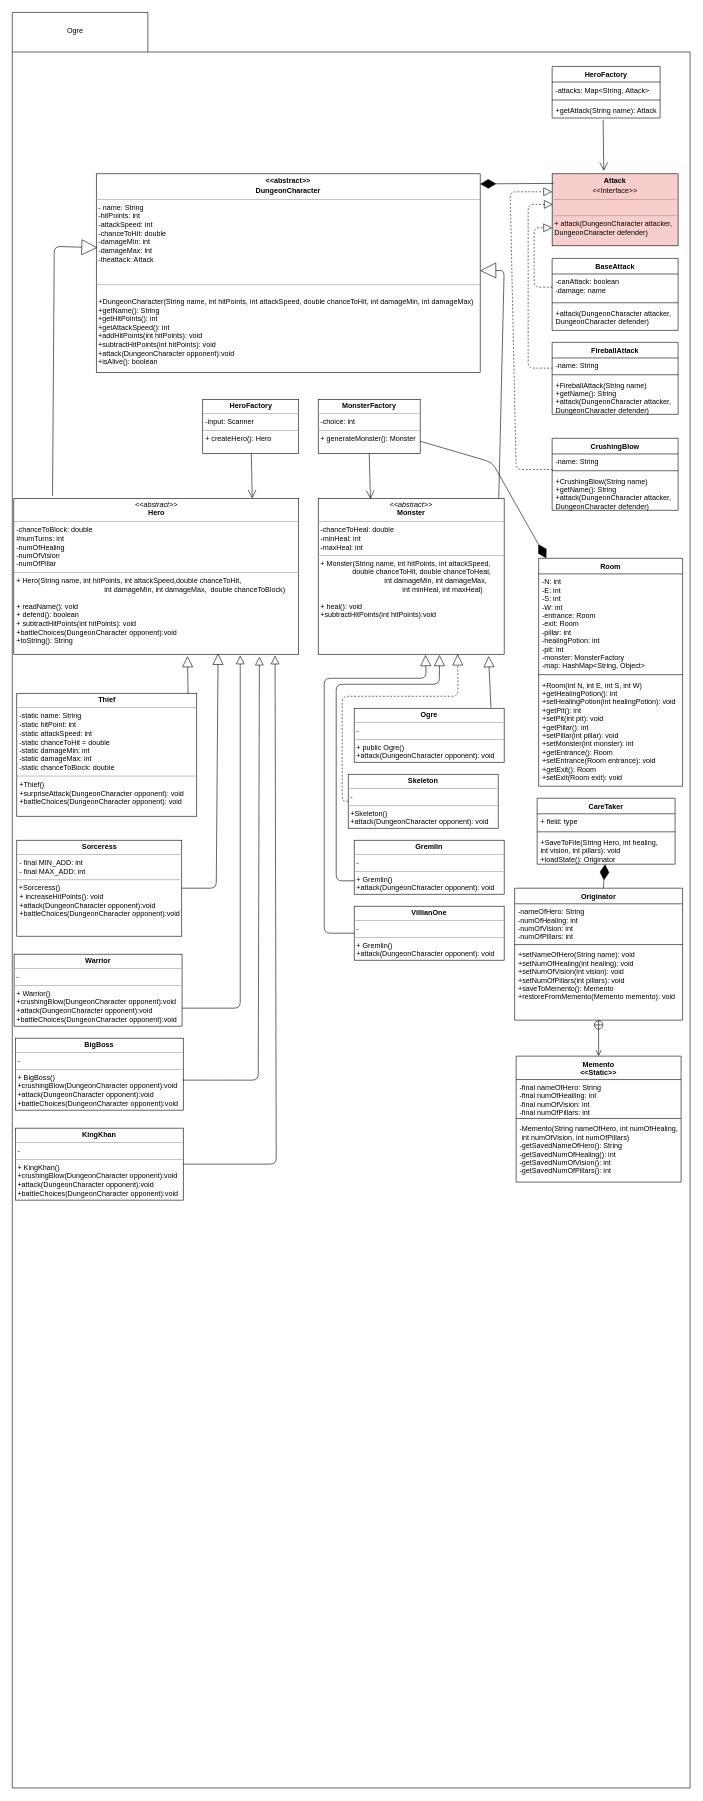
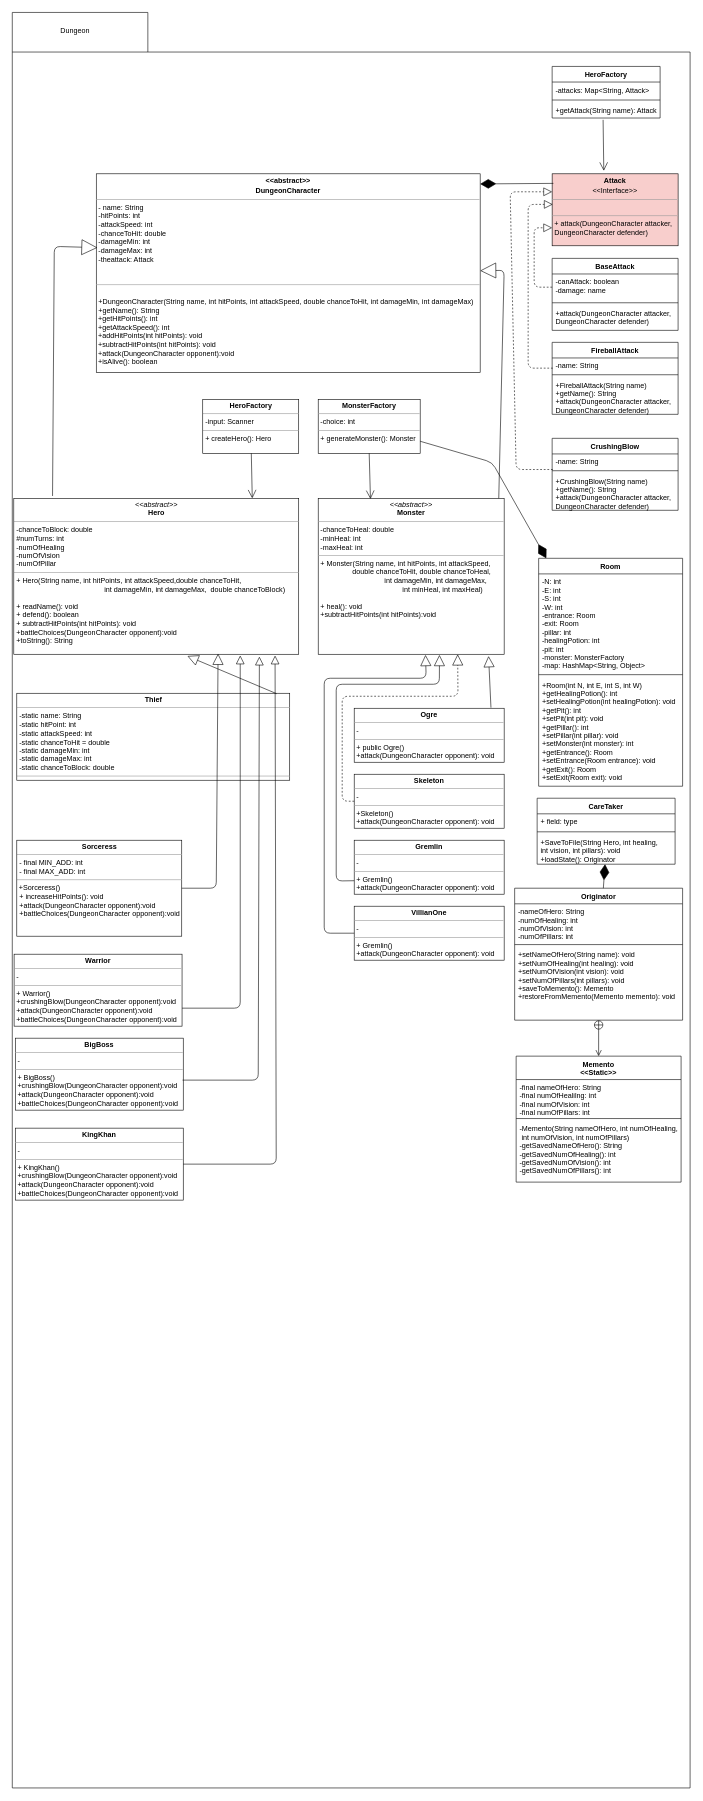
- <mxCell id="4" value="Ogre" style="text;html=1;strokeColor=none;fillColor=none;align=center;verticalAlign=middle;whiteSpace=wrap;rounded=0;" parent="1" vertex="1"><mxGeometry x="90" y="40" width="70" height="20" as="geometry" /></mxCell>
+ <mxCell id="4" value="Dungeon" style="text;html=1;strokeColor=none;fillColor=none;align=center;verticalAlign=middle;whiteSpace=wrap;rounded=0;" parent="1" vertex="1"><mxGeometry x="90" y="40" width="70" height="20" as="geometry" /></mxCell>
- <mxCell id="11" value="&lt;p style=&quot;margin: 0px ; margin-top: 4px ; text-align: center&quot;&gt;&lt;b&gt;Thief&lt;/b&gt;&lt;br&gt;&lt;/p&gt;&lt;hr size=&quot;1&quot;&gt;&lt;p style=&quot;margin: 0px ; margin-left: 4px&quot;&gt;-static name: String&lt;/p&gt;&lt;p style=&quot;margin: 0px ; margin-left: 4px&quot;&gt;-static hitPoint: int&lt;/p&gt;&lt;p style=&quot;margin: 0px ; margin-left: 4px&quot;&gt;-static attackSpeed: int&lt;/p&gt;&lt;p style=&quot;margin: 0px ; margin-left: 4px&quot;&gt;-static chanceToHit = double&lt;/p&gt;&lt;p style=&quot;margin: 0px ; margin-left: 4px&quot;&gt;-static damageMin: int&lt;/p&gt;&lt;p style=&quot;margin: 0px ; margin-left: 4px&quot;&gt;-static damageMax: int&lt;/p&gt;&lt;p style=&quot;margin: 0px ; margin-left: 4px&quot;&gt;-static chanceToBlock: double&lt;/p&gt;&lt;hr size=&quot;1&quot;&gt;&lt;p style=&quot;margin: 0px ; margin-left: 4px&quot;&gt;+Thief()&lt;/p&gt;&lt;p style=&quot;margin: 0px ; margin-left: 4px&quot;&gt;+surpriseAttack(DungeonCharacter opponent): void&lt;/p&gt;&lt;p style=&quot;margin: 0px ; margin-left: 4px&quot;&gt;+battleChoices(DungeonCharacter opponent): void&lt;/p&gt;&lt;p style=&quot;margin: 0px ; margin-left: 4px&quot;&gt;&lt;br&gt;&lt;/p&gt;" style="verticalAlign=top;align=left;overflow=fill;fontSize=12;fontFamily=Helvetica;html=1;" parent="1" vertex="1"><mxGeometry x="27.5" y="1155" width="300" height="205" as="geometry" /></mxCell>
+ <mxCell id="11" value="&lt;p style=&quot;margin: 0px ; margin-top: 4px ; text-align: center&quot;&gt;&lt;b&gt;Thief&lt;/b&gt;&lt;br&gt;&lt;/p&gt;&lt;hr size=&quot;1&quot;&gt;&lt;p style=&quot;margin: 0px ; margin-left: 4px&quot;&gt;-static name: String&lt;/p&gt;&lt;p style=&quot;margin: 0px ; margin-left: 4px&quot;&gt;-static hitPoint: int&lt;/p&gt;&lt;p style=&quot;margin: 0px ; margin-left: 4px&quot;&gt;-static attackSpeed: int&lt;/p&gt;&lt;p style=&quot;margin: 0px ; margin-left: 4px&quot;&gt;-static chanceToHit = double&lt;/p&gt;&lt;p style=&quot;margin: 0px ; margin-left: 4px&quot;&gt;-static damageMin: int&lt;/p&gt;&lt;p style=&quot;margin: 0px ; margin-left: 4px&quot;&gt;-static damageMax: int&lt;/p&gt;&lt;p style=&quot;margin: 0px ; margin-left: 4px&quot;&gt;-static chanceToBlock: double&lt;/p&gt;&lt;hr size=&quot;1&quot;&gt;&lt;p style=&quot;margin: 0px ; margin-left: 4px&quot;&gt;+Thief()&lt;/p&gt;&lt;p style=&quot;margin: 0px ; margin-left: 4px&quot;&gt;+surpriseAttack(DungeonCharacter opponent): void&lt;/p&gt;&lt;p style=&quot;margin: 0px ; margin-left: 4px&quot;&gt;+battleChoices(DungeonCharacter opponent): void&lt;/p&gt;&lt;p style=&quot;margin: 0px ; margin-left: 4px&quot;&gt;&lt;br&gt;&lt;/p&gt;" style="verticalAlign=top;align=left;overflow=fill;fontSize=12;fontFamily=Helvetica;html=1;" parent="1" vertex="1"><mxGeometry x="27.5" y="1155" width="455" height="145" as="geometry" /></mxCell>
- <mxCell id="13" value="&lt;p style=&quot;margin: 0px ; margin-top: 4px ; text-align: center&quot;&gt;&lt;b&gt;Skeleton&lt;/b&gt;&lt;br&gt;&lt;/p&gt;&lt;hr size=&quot;1&quot;&gt;&lt;p style=&quot;margin: 0px ; margin-left: 4px&quot;&gt;-&lt;/p&gt;&lt;hr size=&quot;1&quot;&gt;&lt;p style=&quot;margin: 0px ; margin-left: 4px&quot;&gt;+Skeleton()&lt;/p&gt;&lt;p style=&quot;margin: 0px ; margin-left: 4px&quot;&gt;+attack(DungeonCharacter opponent): void&lt;/p&gt;&lt;p style=&quot;margin: 0px ; margin-left: 4px&quot;&gt;&lt;br&gt;&lt;/p&gt;&lt;p style=&quot;margin: 0px ; margin-left: 4px&quot;&gt;&lt;br&gt;&lt;/p&gt;" style="verticalAlign=top;align=left;overflow=fill;fontSize=12;fontFamily=Helvetica;html=1;" parent="1" vertex="1"><mxGeometry x="580" y="1290" width="250" height="90" as="geometry" /></mxCell>
+ <mxCell id="13" value="&lt;p style=&quot;margin: 0px ; margin-top: 4px ; text-align: center&quot;&gt;&lt;b&gt;Skeleton&lt;/b&gt;&lt;br&gt;&lt;/p&gt;&lt;hr size=&quot;1&quot;&gt;&lt;p style=&quot;margin: 0px ; margin-left: 4px&quot;&gt;-&lt;/p&gt;&lt;hr size=&quot;1&quot;&gt;&lt;p style=&quot;margin: 0px ; margin-left: 4px&quot;&gt;+Skeleton()&lt;/p&gt;&lt;p style=&quot;margin: 0px ; margin-left: 4px&quot;&gt;+attack(DungeonCharacter opponent): void&lt;/p&gt;&lt;p style=&quot;margin: 0px ; margin-left: 4px&quot;&gt;&lt;br&gt;&lt;/p&gt;&lt;p style=&quot;margin: 0px ; margin-left: 4px&quot;&gt;&lt;br&gt;&lt;/p&gt;" style="verticalAlign=top;align=left;overflow=fill;fontSize=12;fontFamily=Helvetica;html=1;" parent="1" vertex="1"><mxGeometry x="590" y="1290" width="250" height="90" as="geometry" /></mxCell>
